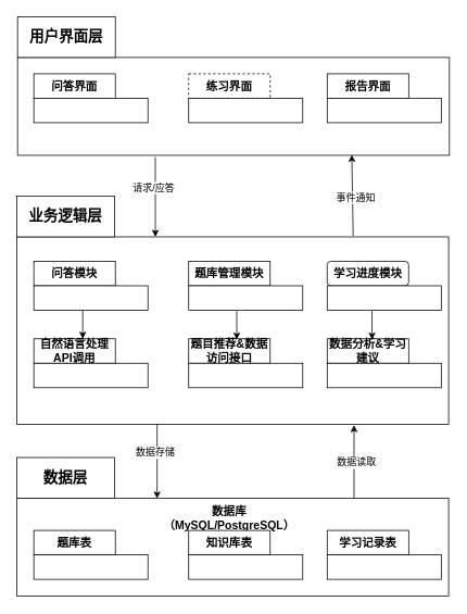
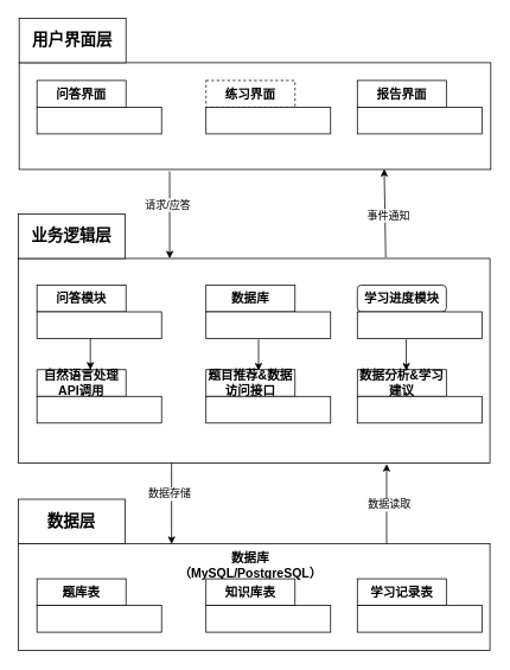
- <mxCell id="24" value="&lt;span style=&quot;font-size: 14px;&quot;&gt;&lt;b&gt;题库管理模块&lt;/b&gt;&lt;/span&gt;" style="rounded=0;whiteSpace=wrap;html=1;" vertex="1" parent="1"><mxGeometry x="231" y="320" width="100" height="30" as="geometry" /></mxCell>
+ <mxCell id="24" value="&lt;span style=&quot;font-size: 14px;&quot;&gt;&lt;b&gt;数据库&lt;/b&gt;&lt;/span&gt;" style="rounded=0;whiteSpace=wrap;html=1;" vertex="1" parent="1"><mxGeometry x="231" y="320" width="100" height="30" as="geometry" /></mxCell>
